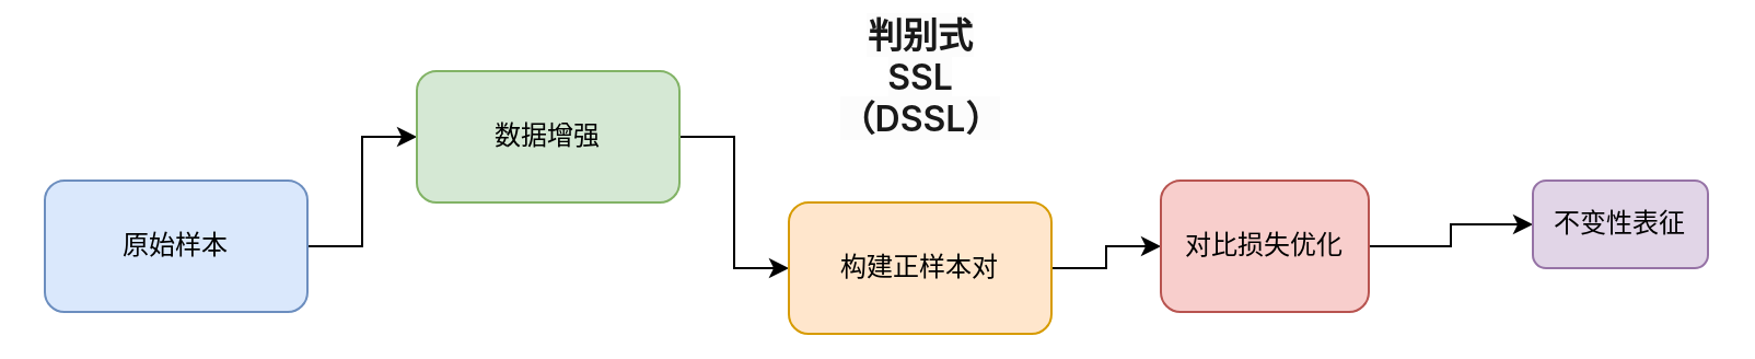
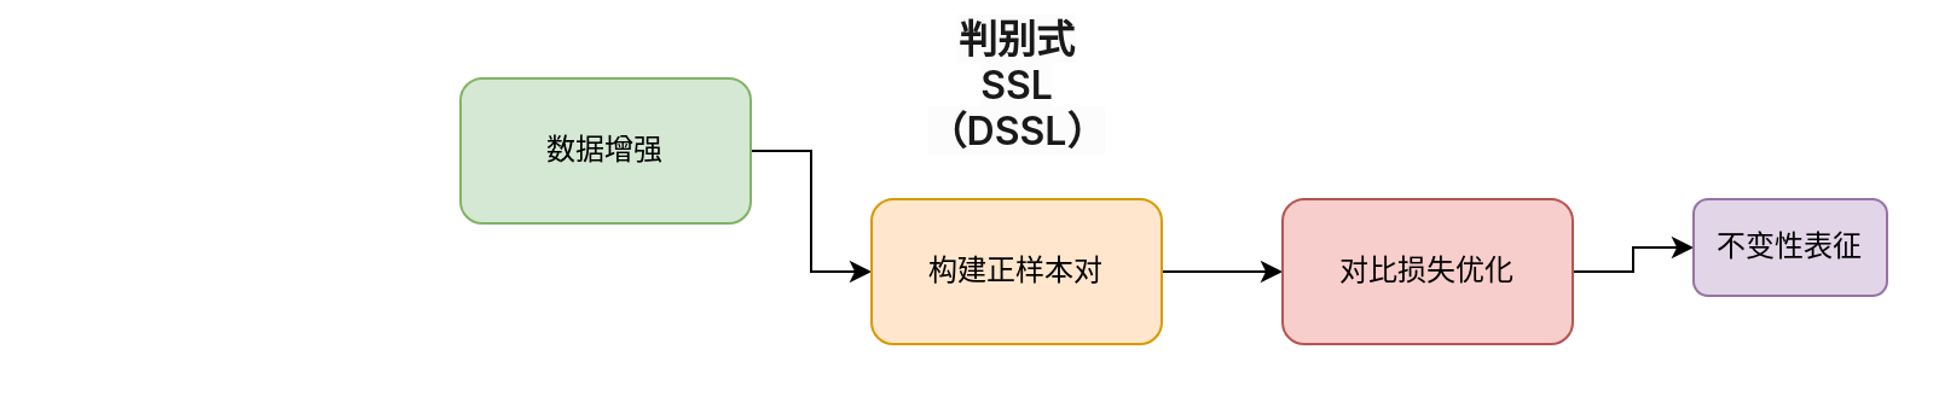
- <mxCell id="2" style="edgeStyle=orthogonalEdgeStyle;rounded=0;orthogonalLoop=1;jettySize=auto;html=1;exitX=1;exitY=0.5;exitDx=0;exitDy=0;" edge="1" parent="1" source="3" target="5"><mxGeometry relative="1" as="geometry" /></mxCell>
- <mxCell id="3" value="原始样本" style="rounded=1;whiteSpace=wrap;html=1;fillColor=#dae8fc;strokeColor=#6c8ebf;" vertex="1" parent="1"><mxGeometry x="20" y="82" width="120" height="60" as="geometry" /></mxCell>
- <mxCell id="9" value="对比损失优化" style="rounded=1;whiteSpace=wrap;html=1;fillColor=#f8cecc;strokeColor=#b85450;" vertex="1" parent="1"><mxGeometry x="530" y="82" width="95" height="60" as="geometry" /></mxCell>
+ <mxCell id="9" value="对比损失优化" style="rounded=1;whiteSpace=wrap;html=1;fillColor=#f8cecc;strokeColor=#b85450;" vertex="1" parent="1"><mxGeometry x="530" y="82" width="120" height="60" as="geometry" /></mxCell>
- <mxCell id="7" value="构建正样本对" style="rounded=1;whiteSpace=wrap;html=1;fillColor=#ffe6cc;strokeColor=#d79b00;" vertex="1" parent="1"><mxGeometry x="360" y="92" width="120" height="60" as="geometry" /></mxCell>
+ <mxCell id="7" value="构建正样本对" style="rounded=1;whiteSpace=wrap;html=1;fillColor=#ffe6cc;strokeColor=#d79b00;" vertex="1" parent="1"><mxGeometry x="360" y="82" width="120" height="60" as="geometry" /></mxCell>
